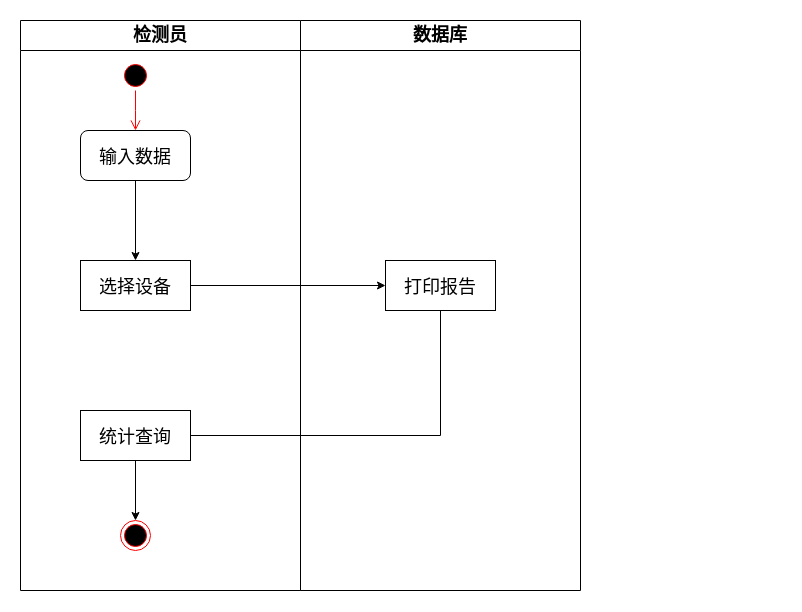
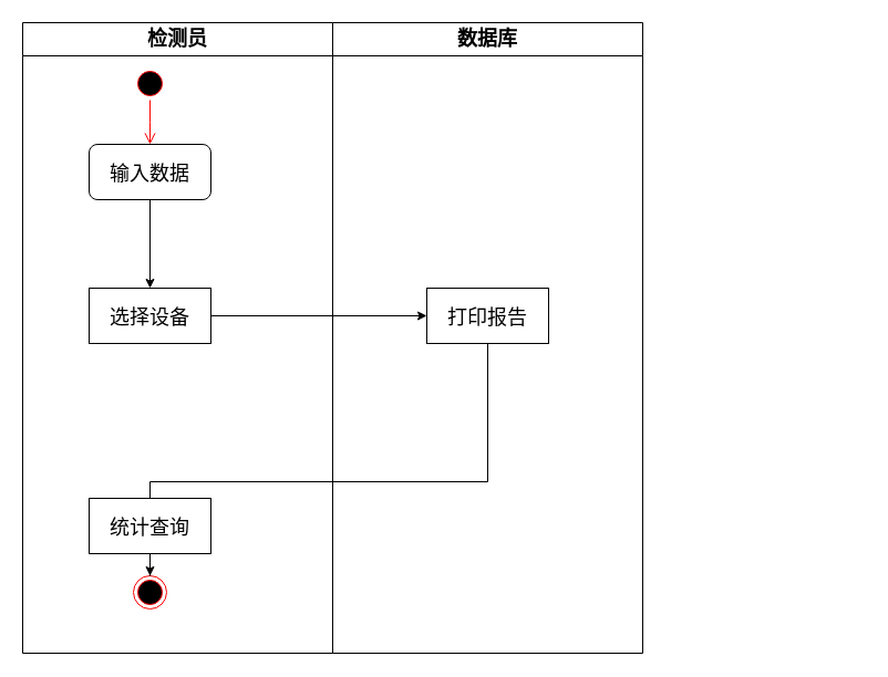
- <mxCell id="12" value="统计查询" style="fontSize=18;" vertex="1" parent="4"><mxGeometry x="60" y="390" width="110" height="50" as="geometry" /></mxCell>
+ <mxCell id="12" value="统计查询" style="fontSize=18;" vertex="1" parent="4"><mxGeometry x="60" y="430" width="110" height="50" as="geometry" /></mxCell>
